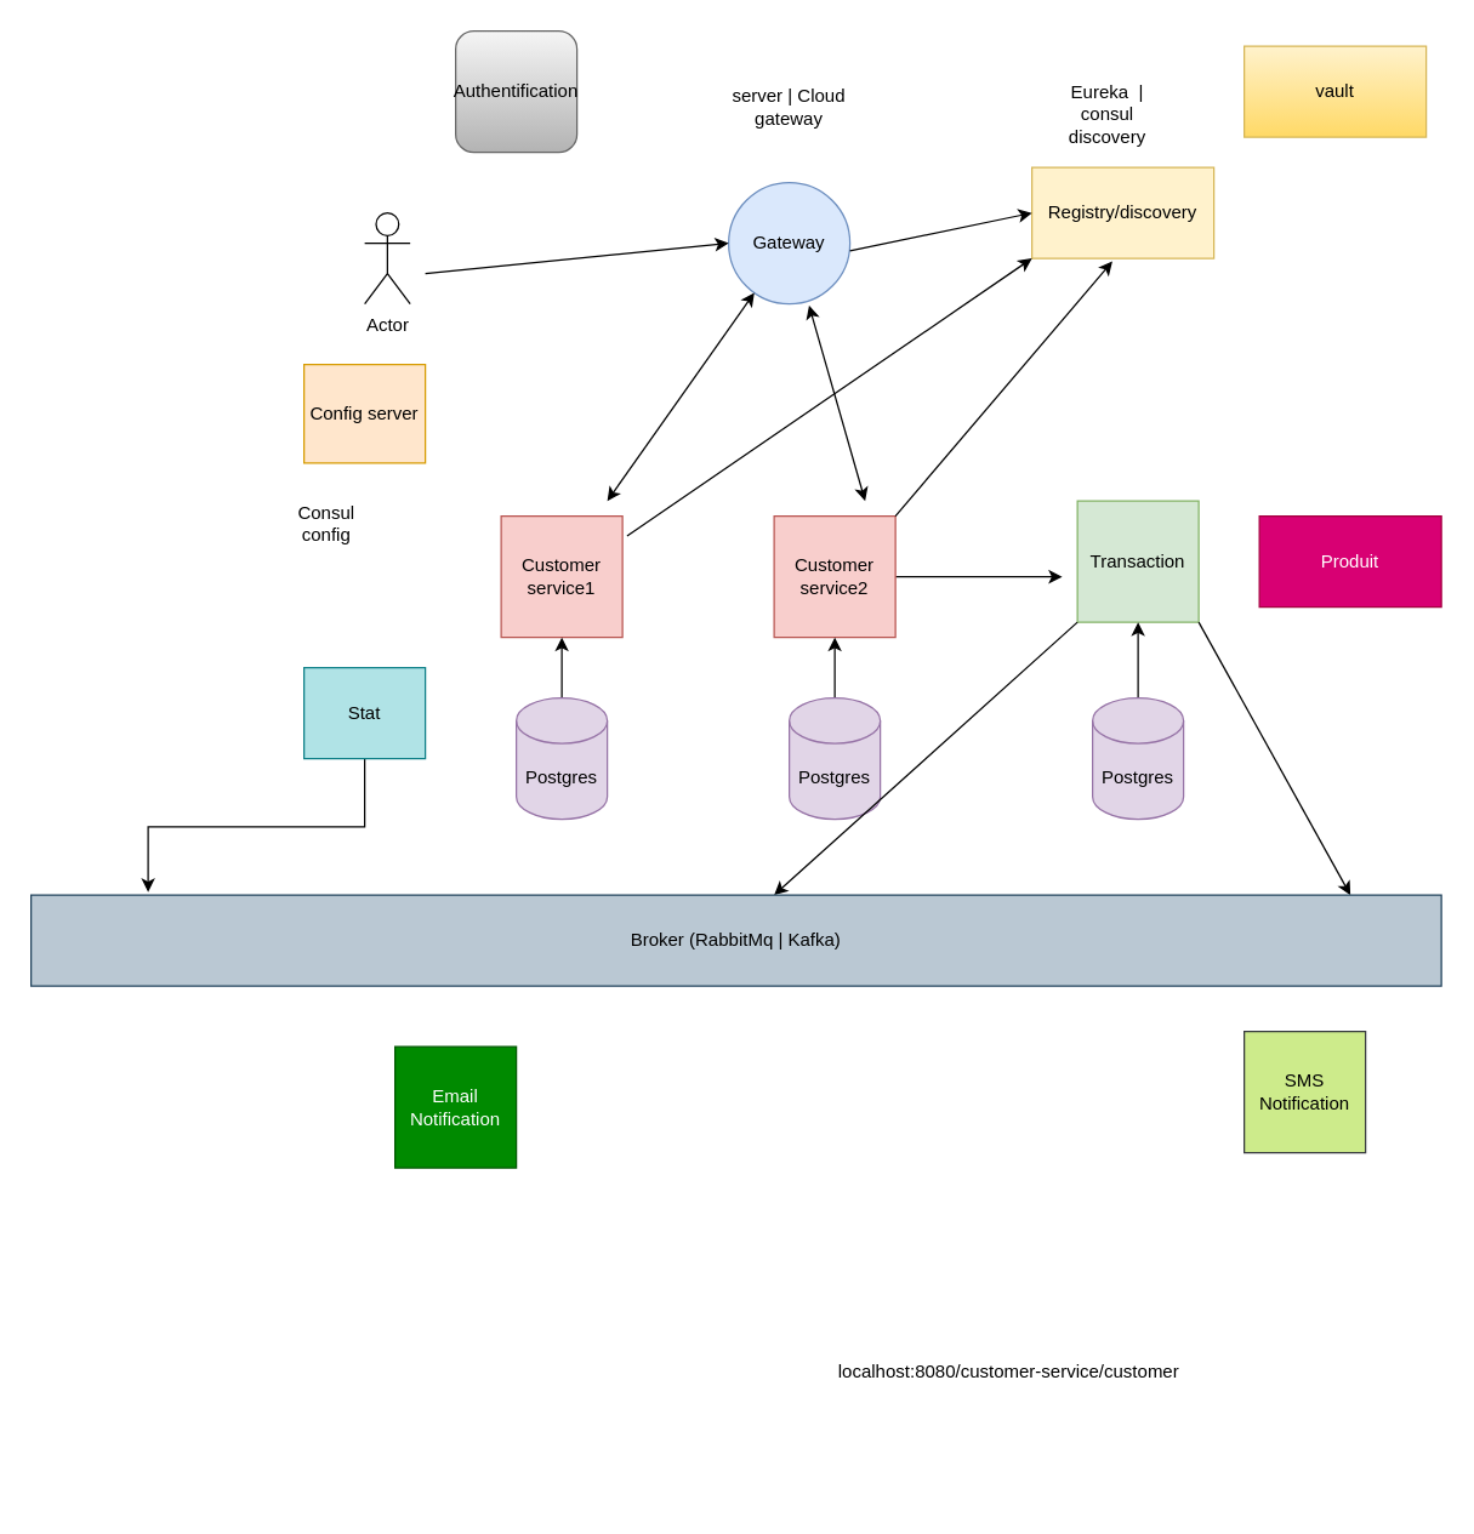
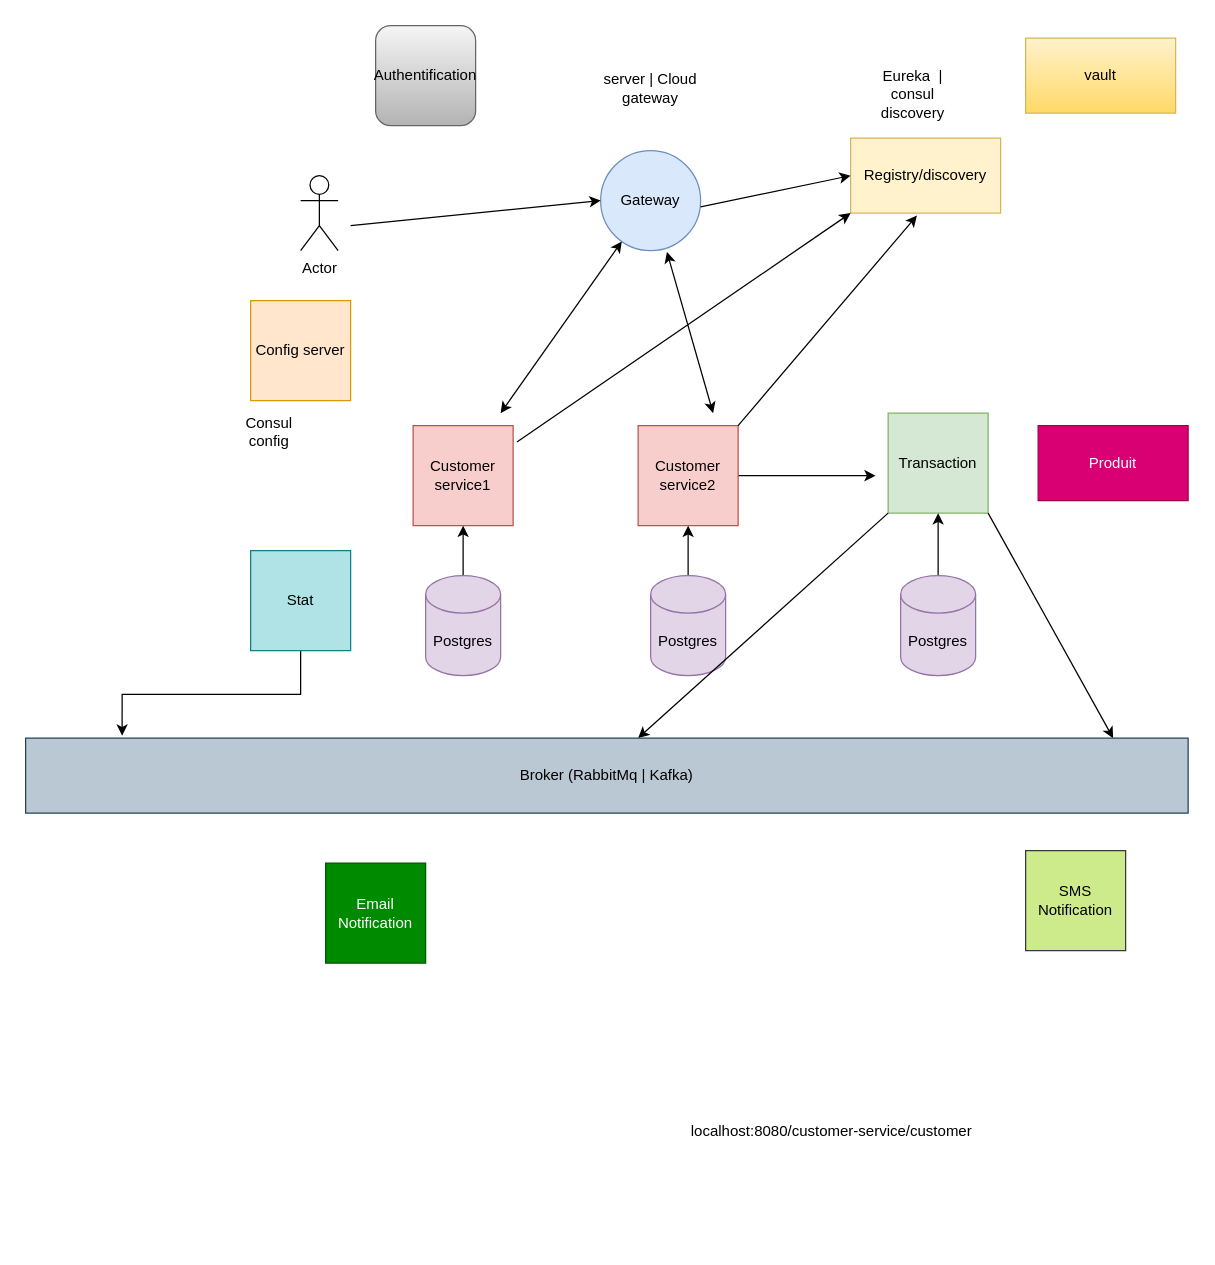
- <mxCell id="21" value="Config server" style="whiteSpace=wrap;html=1;aspect=fixed;fillColor=#ffe6cc;strokeColor=#d79b00;" vertex="1" parent="1"><mxGeometry x="200" y="240" width="80" height="65" as="geometry" /></mxCell>
+ <mxCell id="21" value="Config server" style="whiteSpace=wrap;html=1;aspect=fixed;fillColor=#ffe6cc;strokeColor=#d79b00;" vertex="1" parent="1"><mxGeometry x="200" y="240" width="80" height="80" as="geometry" /></mxCell>
- <mxCell id="34" value="Stat" style="whiteSpace=wrap;html=1;aspect=fixed;fillColor=#b0e3e6;strokeColor=#0e8088;" vertex="1" parent="1"><mxGeometry x="200" y="440" width="80" height="60" as="geometry" /></mxCell>
+ <mxCell id="34" value="Stat" style="whiteSpace=wrap;html=1;aspect=fixed;fillColor=#b0e3e6;strokeColor=#0e8088;" vertex="1" parent="1"><mxGeometry x="200" y="440" width="80" height="80" as="geometry" /></mxCell>
